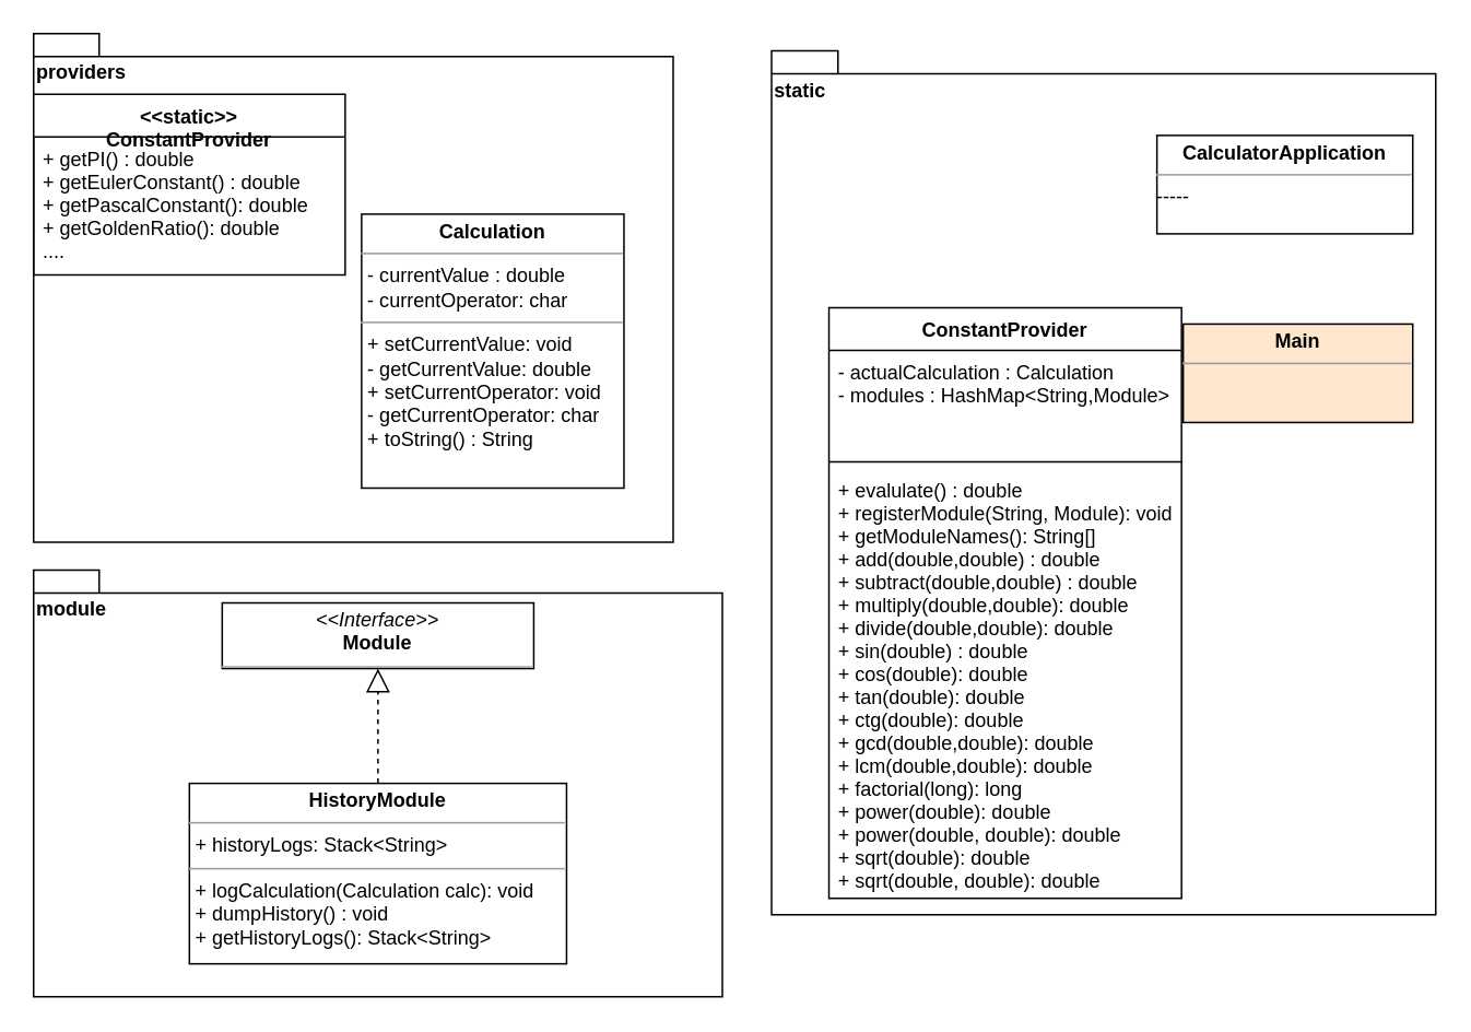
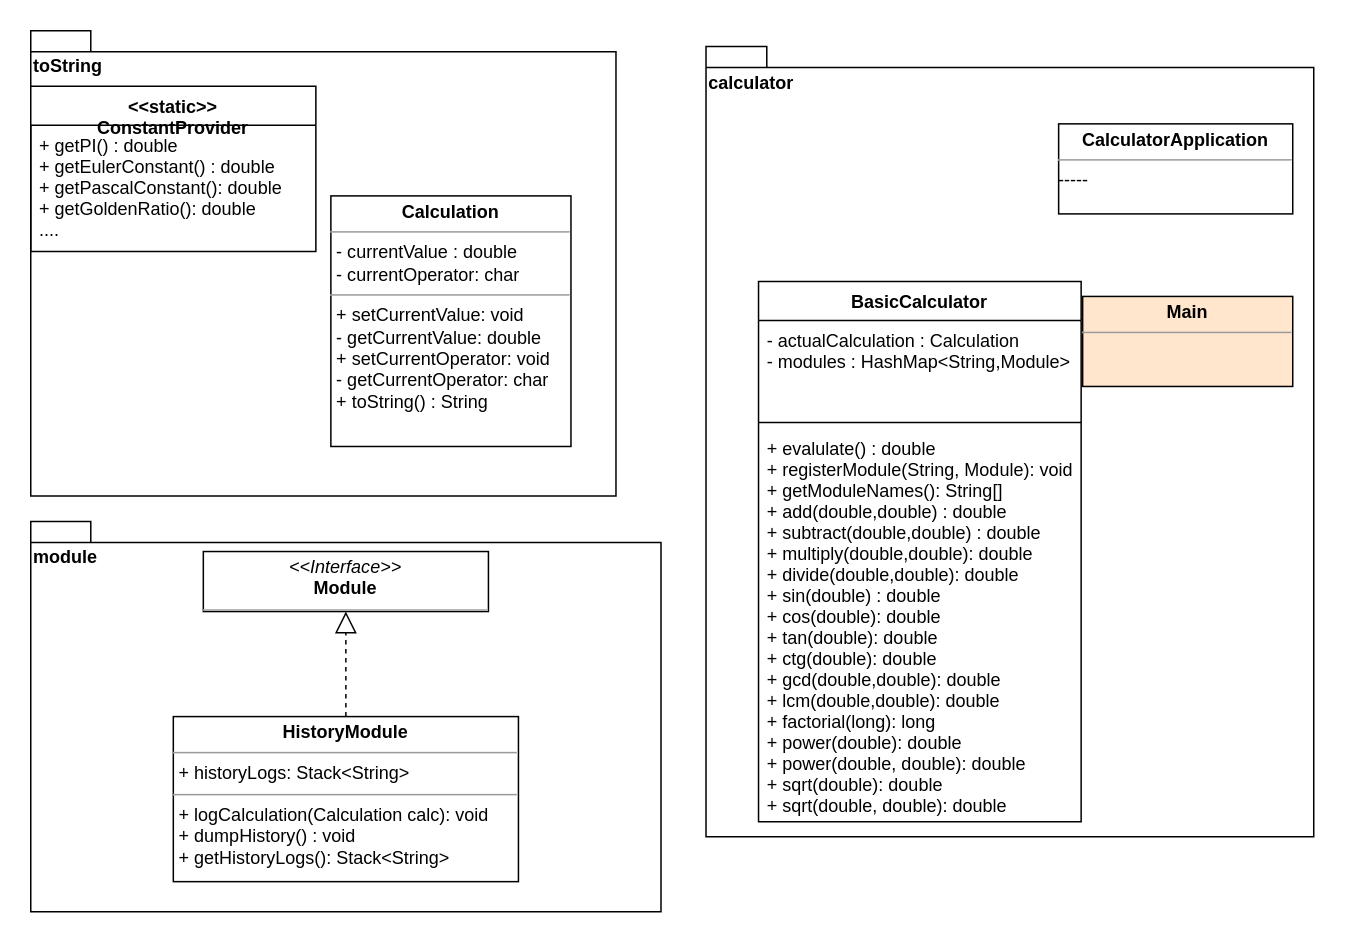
- <mxCell id="3" value="providers" style="shape=folder;fontStyle=1;spacingTop=10;tabWidth=40;tabHeight=14;tabPosition=left;html=1;noLabel=0;labelPosition=center;verticalLabelPosition=middle;align=left;verticalAlign=top;horizontal=1;" vertex="1" parent="1"><mxGeometry y="20" width="390" height="310" as="geometry" x="20" /></mxCell>
+ <mxCell id="3" value="toString" style="shape=folder;fontStyle=1;spacingTop=10;tabWidth=40;tabHeight=14;tabPosition=left;html=1;noLabel=0;labelPosition=center;verticalLabelPosition=middle;align=left;verticalAlign=top;horizontal=1;" vertex="1" parent="1"><mxGeometry y="20" width="390" height="310" as="geometry" x="20" /></mxCell>
- <mxCell id="2" value="static" style="shape=folder;fontStyle=1;spacingTop=10;tabWidth=40;tabHeight=14;tabPosition=left;html=1;align=left;verticalAlign=top;" vertex="1" parent="1"><mxGeometry x="470" y="30.5" width="405" height="526.5" as="geometry" /></mxCell>
+ <mxCell id="2" value="calculator" style="shape=folder;fontStyle=1;spacingTop=10;tabWidth=40;tabHeight=14;tabPosition=left;html=1;align=left;verticalAlign=top;" vertex="1" parent="1"><mxGeometry x="470" y="30.5" width="405" height="526.5" as="geometry" /></mxCell>
- <mxCell id="5" value="ConstantProvider&#10;" style="swimlane;fontStyle=1;align=center;verticalAlign=top;childLayout=stackLayout;horizontal=1;startSize=26;horizontalStack=0;resizeParent=1;resizeParentMax=0;resizeLast=0;collapsible=1;marginBottom=0;" parent="1" vertex="1"><mxGeometry x="505" y="187" width="215" height="360" as="geometry" /></mxCell>
+ <mxCell id="5" value="BasicCalculator&#10;" style="swimlane;fontStyle=1;align=center;verticalAlign=top;childLayout=stackLayout;horizontal=1;startSize=26;horizontalStack=0;resizeParent=1;resizeParentMax=0;resizeLast=0;collapsible=1;marginBottom=0;" parent="1" vertex="1"><mxGeometry x="505" y="187" width="215" height="360" as="geometry" /></mxCell>
